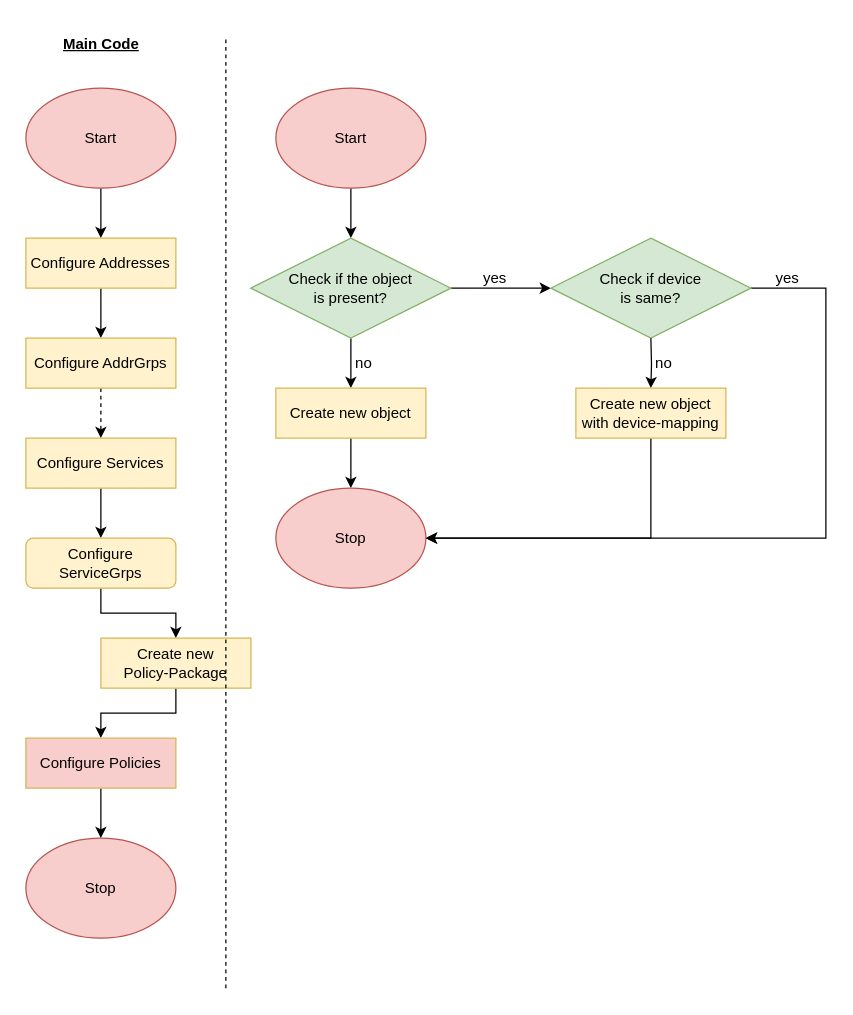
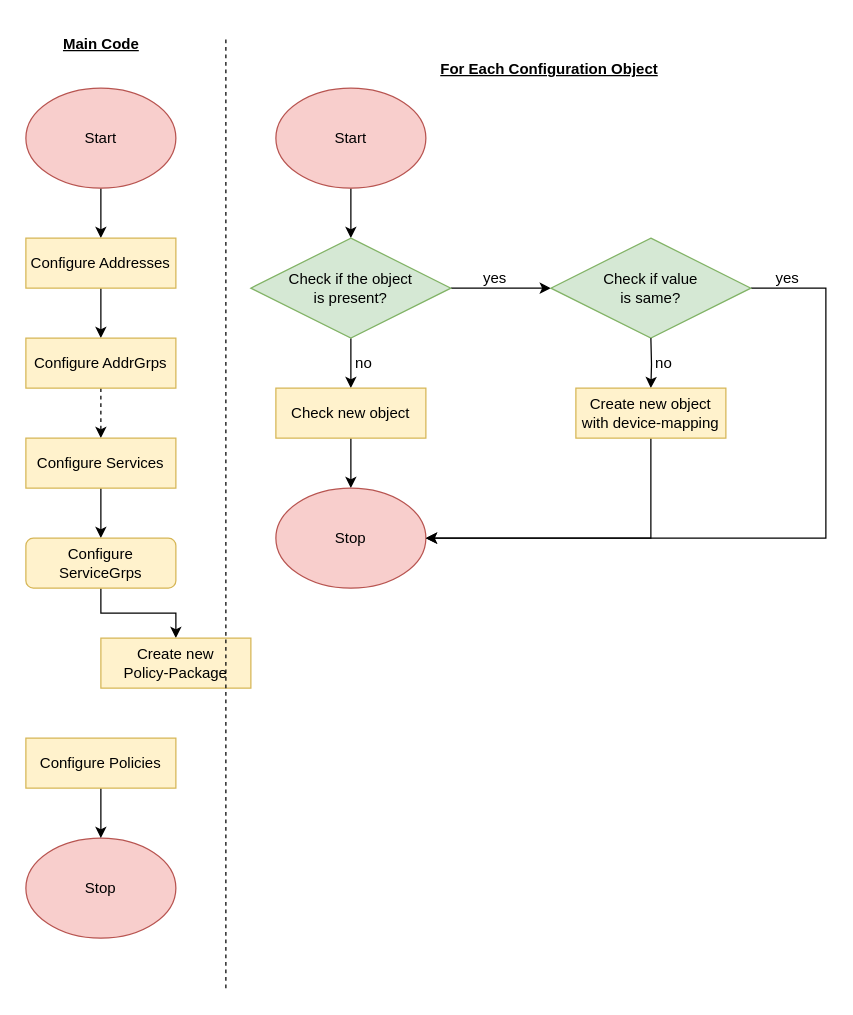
+ <mxCell id="15" value="&lt;b&gt;&lt;u&gt;For Each Configuration Object&lt;/u&gt;&lt;/b&gt;" style="text;html=1;align=left;verticalAlign=middle;resizable=0;points=[];autosize=1;strokeColor=none;fillColor=none;" vertex="1" parent="1"><mxGeometry x="350" y="40" width="200" height="30" as="geometry" /></mxCell>
- <mxCell id="28" value="Check if device&lt;br&gt;is same?" style="rhombus;whiteSpace=wrap;html=1;fillColor=#d5e8d4;strokeColor=#82b366;" vertex="1" parent="1"><mxGeometry x="440" y="190" width="160" height="80" as="geometry" /></mxCell>
+ <mxCell id="28" value="Check if value&lt;br&gt;is same?" style="rhombus;whiteSpace=wrap;html=1;fillColor=#d5e8d4;strokeColor=#82b366;" vertex="1" parent="1"><mxGeometry x="440" y="190" width="160" height="80" as="geometry" /></mxCell>
- <mxCell id="24" value="Create new object" style="whiteSpace=wrap;html=1;fillColor=#fff2cc;strokeColor=#d6b656;" vertex="1" parent="1"><mxGeometry x="220" y="310" width="120" height="40" as="geometry" /></mxCell>
+ <mxCell id="24" value="Check new object" style="whiteSpace=wrap;html=1;fillColor=#fff2cc;strokeColor=#d6b656;" vertex="1" parent="1"><mxGeometry x="220" y="310" width="120" height="40" as="geometry" /></mxCell>
- <mxCell id="12" value="" style="edgeStyle=orthogonalEdgeStyle;rounded=0;orthogonalLoop=1;jettySize=auto;html=1;" edge="1" parent="1" source="13" target="36"><mxGeometry relative="1" as="geometry" /></mxCell>
- <mxCell id="36" value="Configure Policies" style="whiteSpace=wrap;html=1;fillColor=#f8cecc;strokeColor=#d6b656;" vertex="1" parent="1"><mxGeometry x="20" y="590" width="120" height="40" as="geometry" /></mxCell>
+ <mxCell id="36" value="Configure Policies" style="whiteSpace=wrap;html=1;fillColor=#fff2cc;strokeColor=#d6b656;" vertex="1" parent="1"><mxGeometry x="20" y="590" width="120" height="40" as="geometry" /></mxCell>
